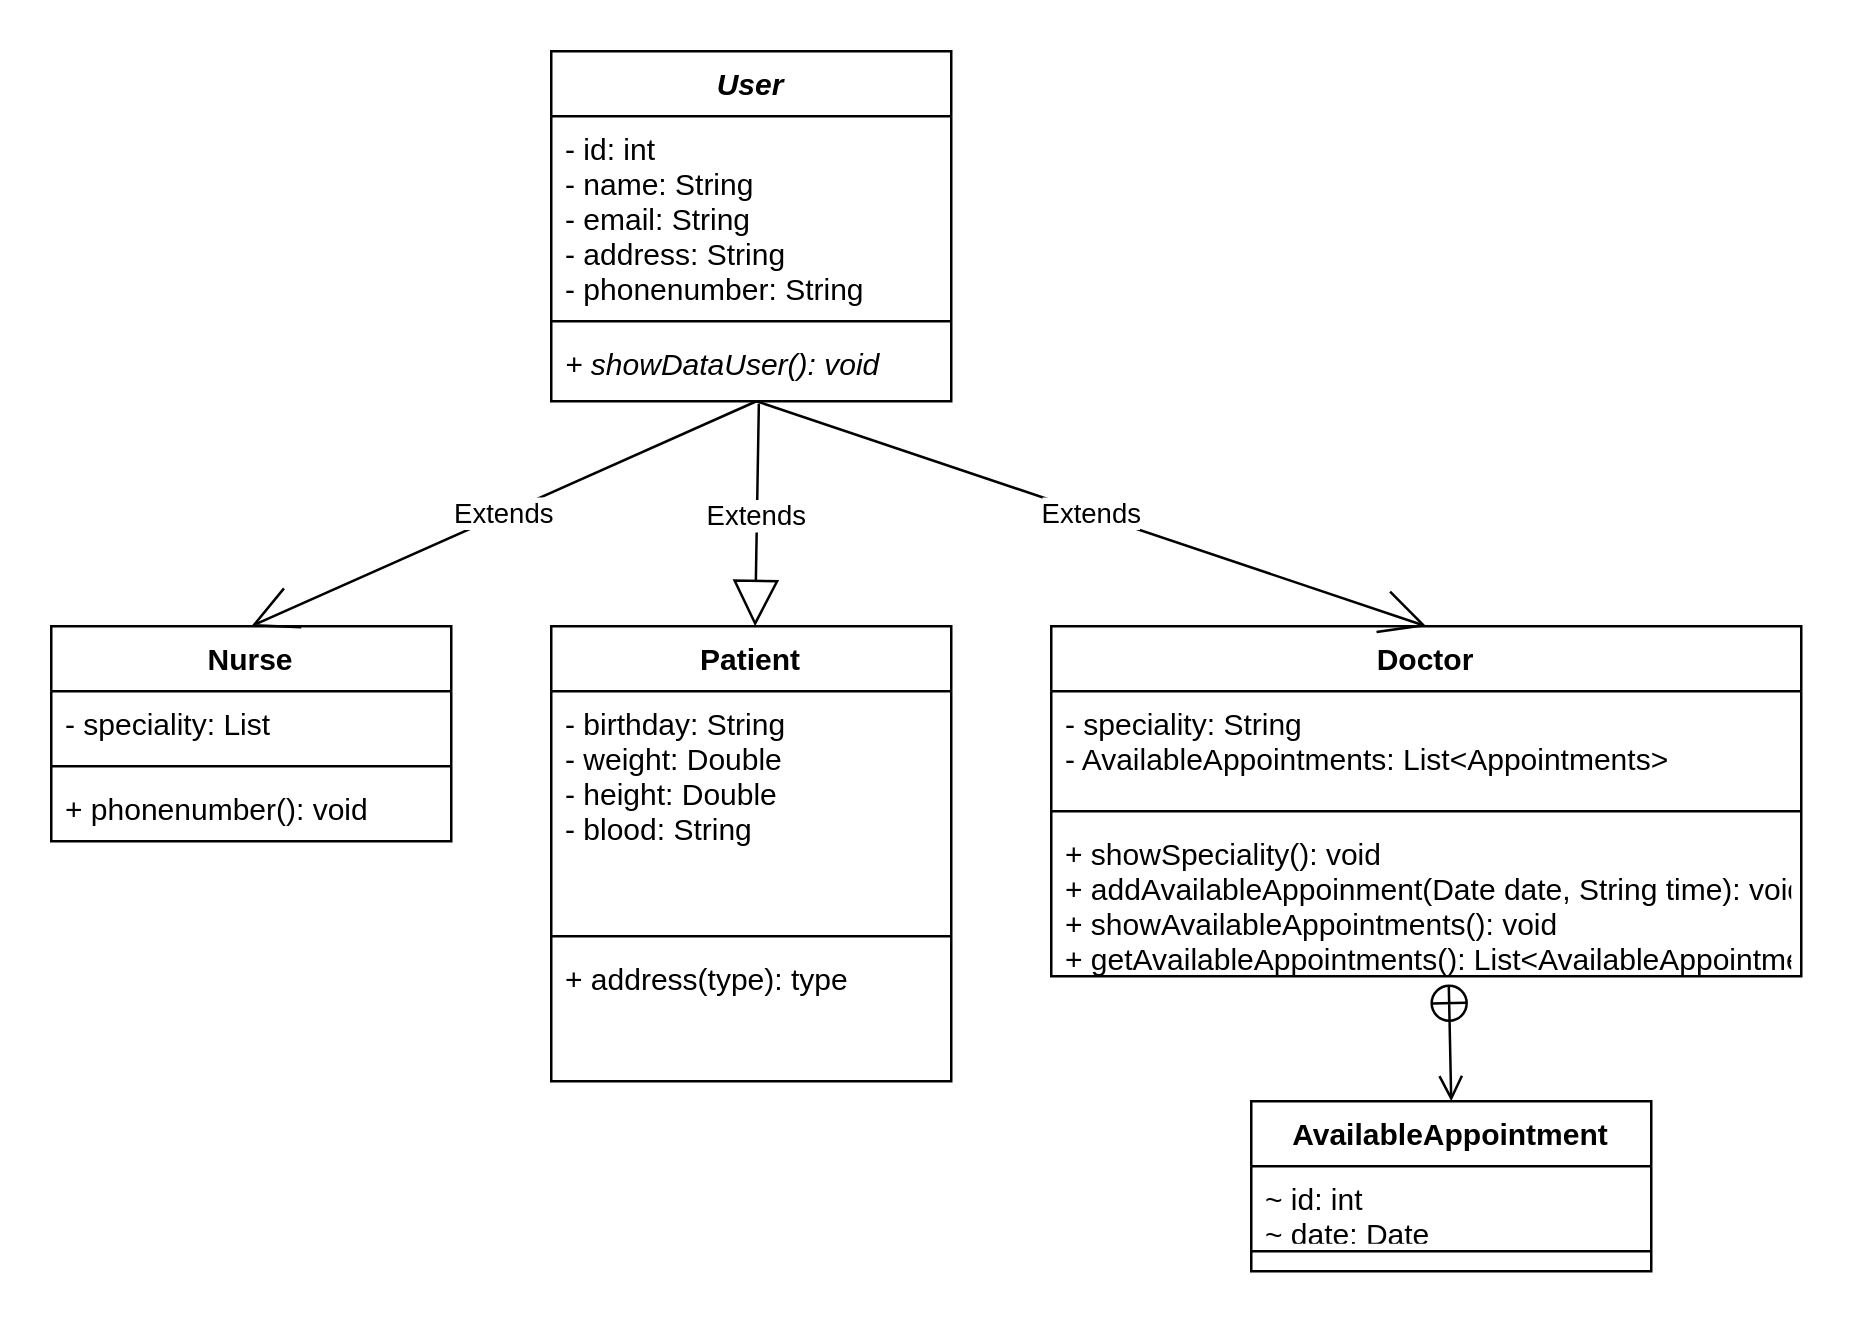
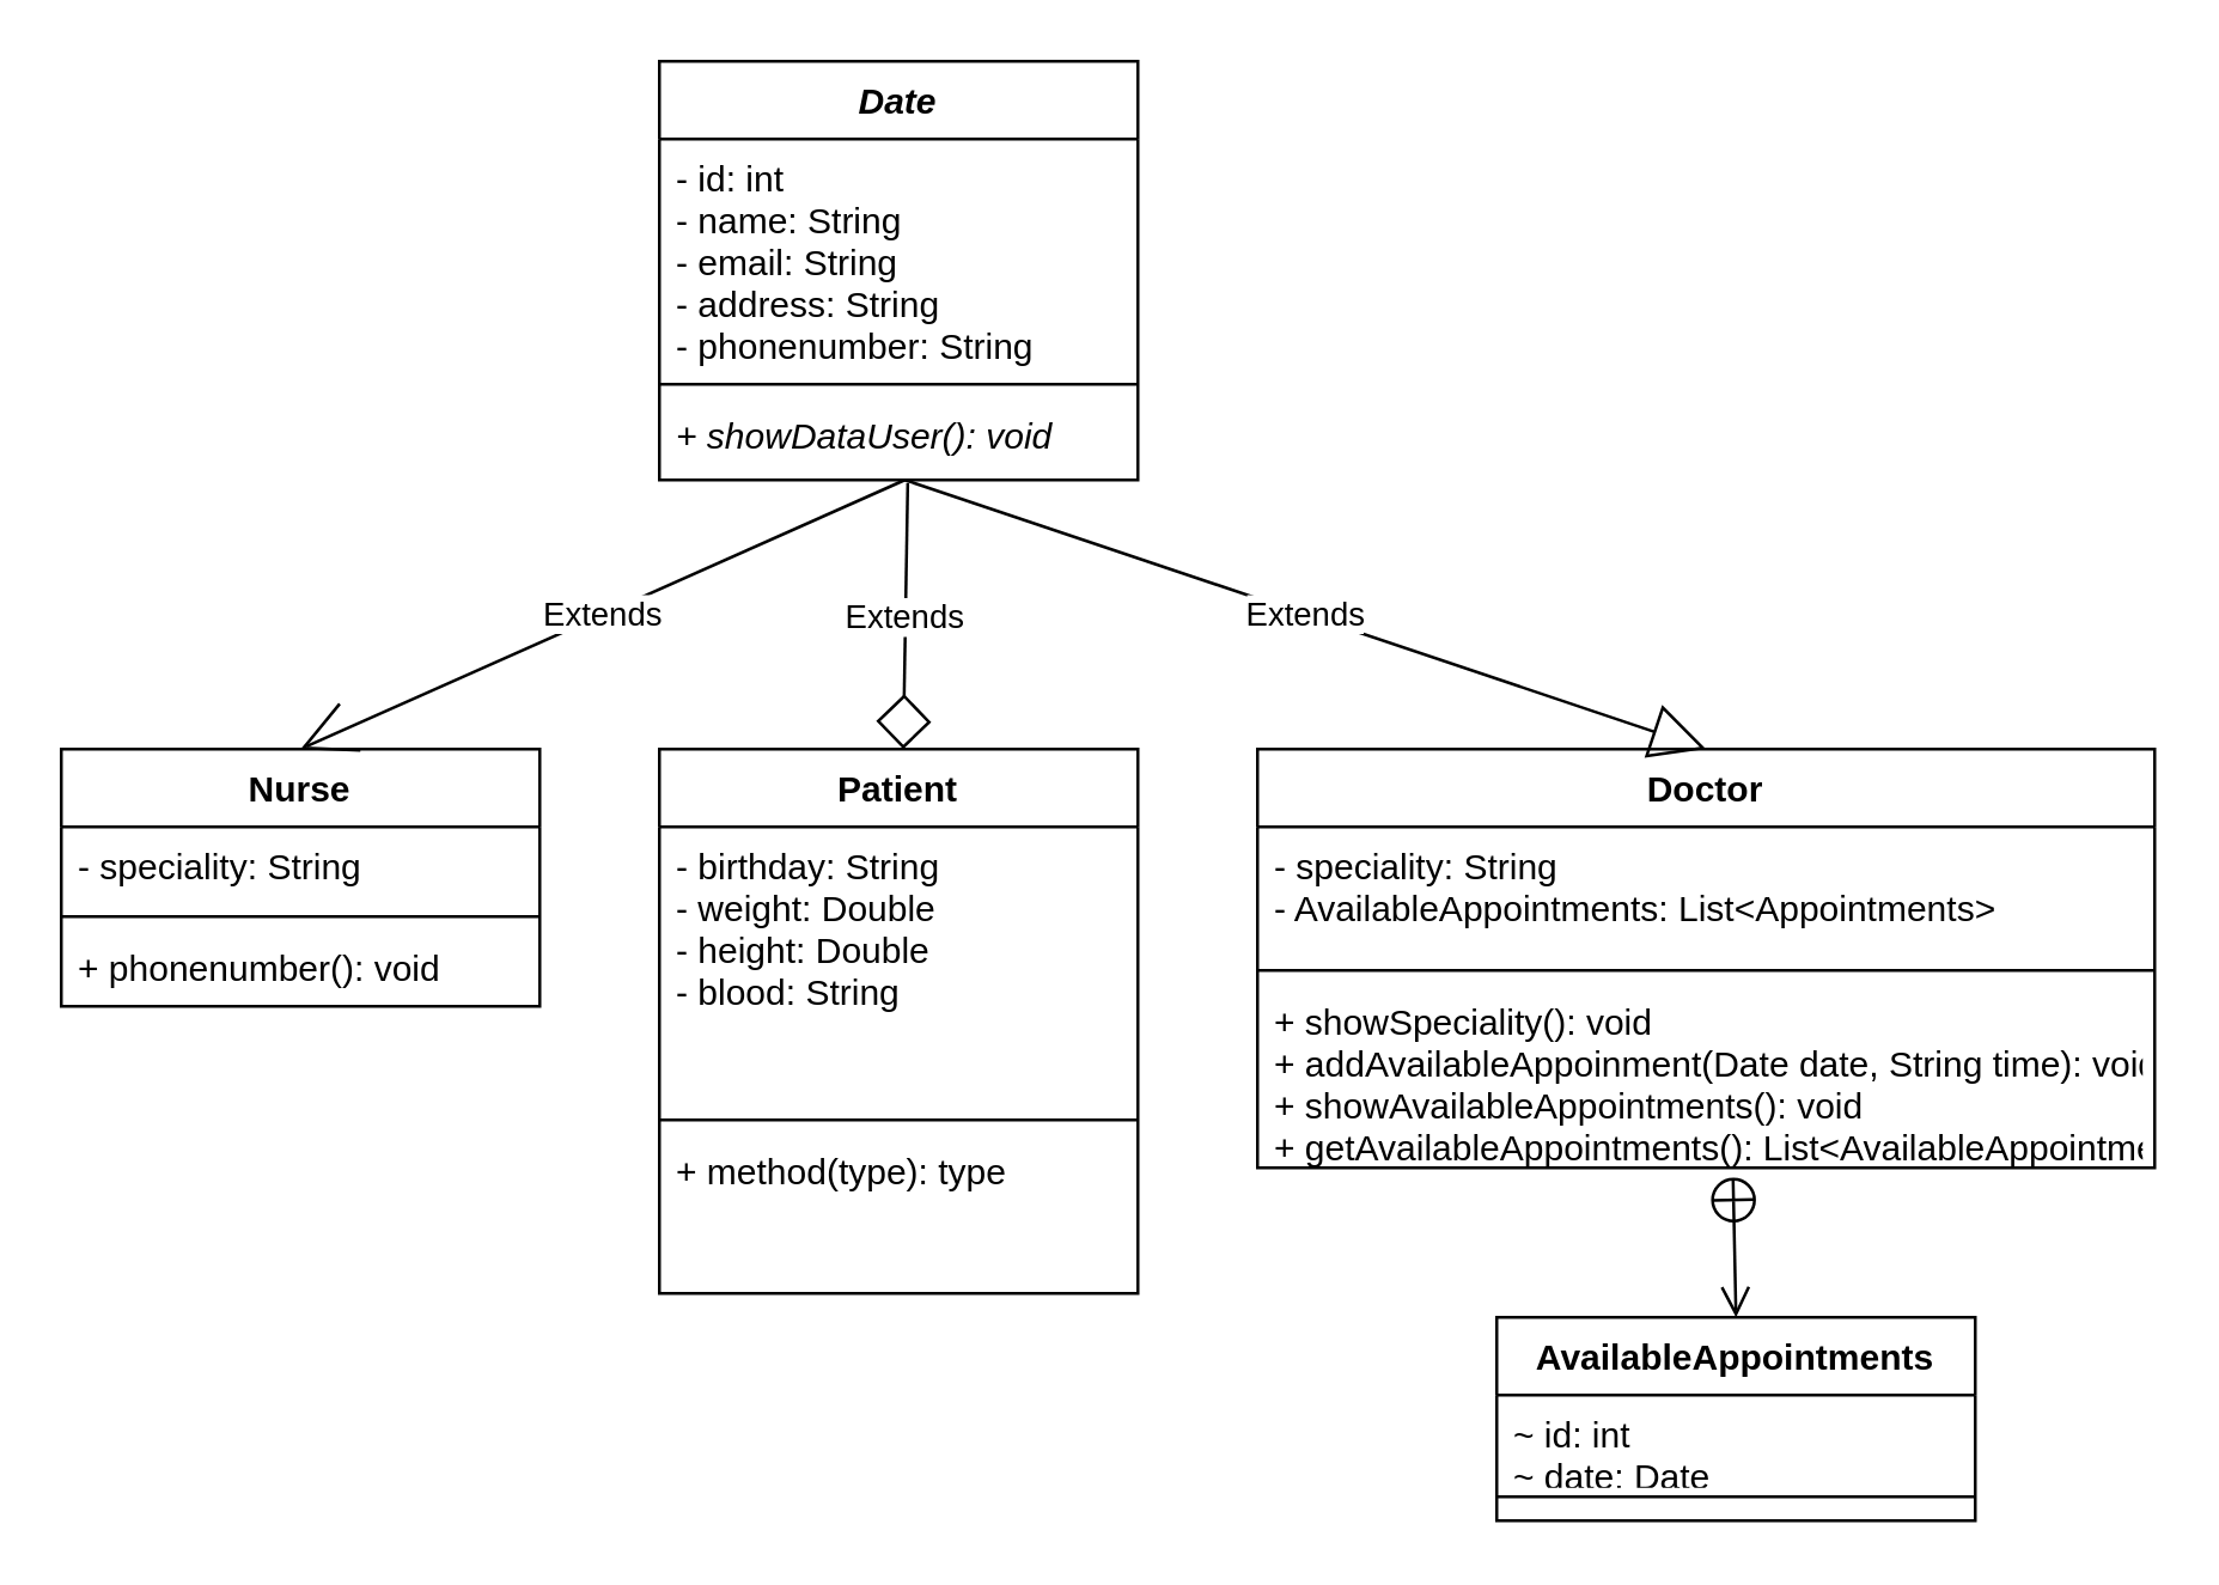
- <mxCell id="6" value="User" style="swimlane;fontStyle=3;align=center;verticalAlign=top;childLayout=stackLayout;horizontal=1;startSize=26;horizontalStack=0;resizeParent=1;resizeParentMax=0;resizeLast=0;collapsible=1;marginBottom=0;whiteSpace=wrap;" vertex="1" parent="1"><mxGeometry x="220" y="20" width="160" height="140" as="geometry" /></mxCell>
+ <mxCell id="6" value="Date" style="swimlane;fontStyle=3;align=center;verticalAlign=top;childLayout=stackLayout;horizontal=1;startSize=26;horizontalStack=0;resizeParent=1;resizeParentMax=0;resizeLast=0;collapsible=1;marginBottom=0;whiteSpace=wrap;" vertex="1" parent="1"><mxGeometry x="220" y="20" width="160" height="140" as="geometry" /></mxCell>
- <mxCell id="19" value="Extends" style="endArrow=block;endSize=16;endFill=0;html=1;exitX=0.519;exitY=1.036;exitDx=0;exitDy=0;exitPerimeter=0;" edge="1" parent="1" source="9" target="10"><mxGeometry width="160" relative="1" as="geometry"><mxPoint x="312.08" y="170" as="sourcePoint" /><mxPoint x="110" y="260" as="targetPoint" /></mxGeometry></mxCell>
+ <mxCell id="19" value="Extends" style="endArrow=diamond;endSize=16;endFill=0;html=1;exitX=0.519;exitY=1.036;exitDx=0;exitDy=0;exitPerimeter=0;" edge="1" parent="1" source="9" target="10"><mxGeometry width="160" relative="1" as="geometry"><mxPoint x="312.08" y="170" as="sourcePoint" /><mxPoint x="110" y="260" as="targetPoint" /></mxGeometry></mxCell>
- <mxCell id="20" value="Extends" style="endArrow=open;endSize=16;endFill=0;html=1;exitX=0.513;exitY=1;exitDx=0;exitDy=0;exitPerimeter=0;entryX=0.5;entryY=0;entryDx=0;entryDy=0;" edge="1" parent="1" source="9" target="14"><mxGeometry width="160" relative="1" as="geometry"><mxPoint x="313.04" y="171.008" as="sourcePoint" /><mxPoint x="310.99" y="260" as="targetPoint" /></mxGeometry></mxCell>
+ <mxCell id="20" value="Extends" style="endArrow=block;endSize=16;endFill=0;html=1;exitX=0.513;exitY=1;exitDx=0;exitDy=0;exitPerimeter=0;entryX=0.5;entryY=0;entryDx=0;entryDy=0;" edge="1" parent="1" source="9" target="14"><mxGeometry width="160" relative="1" as="geometry"><mxPoint x="313.04" y="171.008" as="sourcePoint" /><mxPoint x="310.99" y="260" as="targetPoint" /></mxGeometry></mxCell>
- <mxCell id="3" value="- speciality: List" style="text;strokeColor=none;fillColor=none;align=left;verticalAlign=top;spacingLeft=4;spacingRight=4;overflow=hidden;rotatable=0;points=[[0,0.5],[1,0.5]];portConstraint=eastwest;" vertex="1" parent="2"><mxGeometry y="26" width="160" height="26" as="geometry" /></mxCell>
+ <mxCell id="3" value="- speciality: String" style="text;strokeColor=none;fillColor=none;align=left;verticalAlign=top;spacingLeft=4;spacingRight=4;overflow=hidden;rotatable=0;points=[[0,0.5],[1,0.5]];portConstraint=eastwest;" vertex="1" parent="2"><mxGeometry y="26" width="160" height="26" as="geometry" /></mxCell>
- <mxCell id="13" value="+ address(type): type" style="text;strokeColor=none;fillColor=none;align=left;verticalAlign=top;spacingLeft=4;spacingRight=4;overflow=hidden;rotatable=0;points=[[0,0.5],[1,0.5]];portConstraint=eastwest;" vertex="1" parent="10"><mxGeometry y="128" width="160" height="54" as="geometry" /></mxCell>
+ <mxCell id="13" value="+ method(type): type" style="text;strokeColor=none;fillColor=none;align=left;verticalAlign=top;spacingLeft=4;spacingRight=4;overflow=hidden;rotatable=0;points=[[0,0.5],[1,0.5]];portConstraint=eastwest;" vertex="1" parent="10"><mxGeometry y="128" width="160" height="54" as="geometry" /></mxCell>
- <mxCell id="22" value="AvailableAppointment" style="swimlane;fontStyle=1;align=center;verticalAlign=top;childLayout=stackLayout;horizontal=1;startSize=26;horizontalStack=0;resizeParent=1;resizeParentMax=0;resizeLast=0;collapsible=1;marginBottom=0;" vertex="1" parent="1"><mxGeometry x="500" y="440" width="160" height="68" as="geometry" /></mxCell>
+ <mxCell id="22" value="AvailableAppointments" style="swimlane;fontStyle=1;align=center;verticalAlign=top;childLayout=stackLayout;horizontal=1;startSize=26;horizontalStack=0;resizeParent=1;resizeParentMax=0;resizeLast=0;collapsible=1;marginBottom=0;" vertex="1" parent="1"><mxGeometry x="500" y="440" width="160" height="68" as="geometry" /></mxCell>
- <mxCell id="23" value="~ id: int&#10;~ date: Date&#10;~ time: User" style="text;strokeColor=none;fillColor=none;align=left;verticalAlign=top;spacingLeft=4;spacingRight=4;overflow=hidden;rotatable=0;points=[[0,0.5],[1,0.5]];portConstraint=eastwest;" vertex="1" parent="22"><mxGeometry y="26" width="160" height="26" as="geometry" /></mxCell>
+ <mxCell id="23" value="~ id: int&#10;~ date: Date&#10;~ time: String" style="text;strokeColor=none;fillColor=none;align=left;verticalAlign=top;spacingLeft=4;spacingRight=4;overflow=hidden;rotatable=0;points=[[0,0.5],[1,0.5]];portConstraint=eastwest;" vertex="1" parent="22"><mxGeometry y="26" width="160" height="26" as="geometry" /></mxCell>
